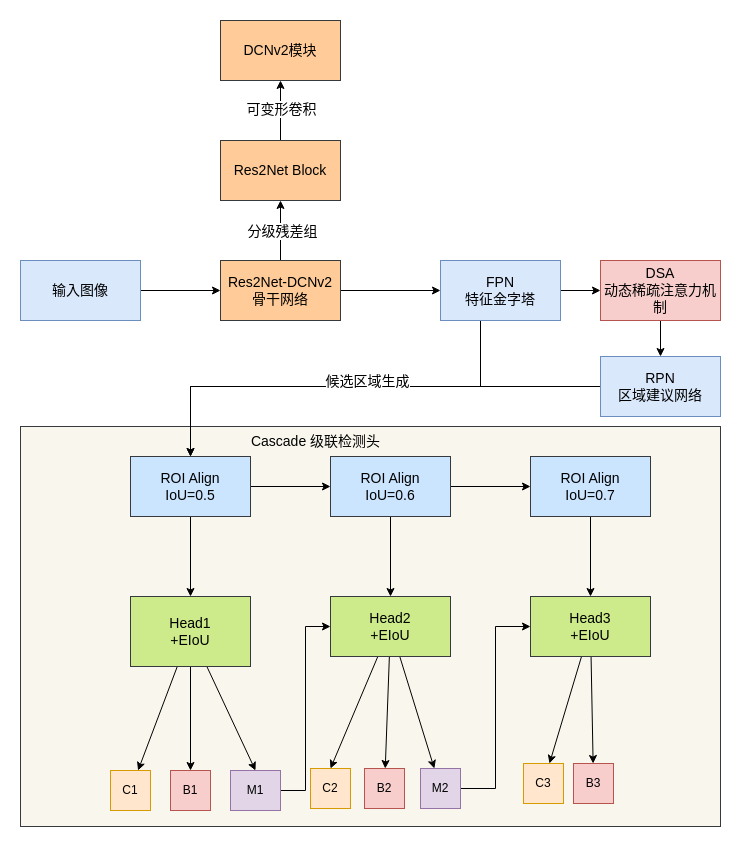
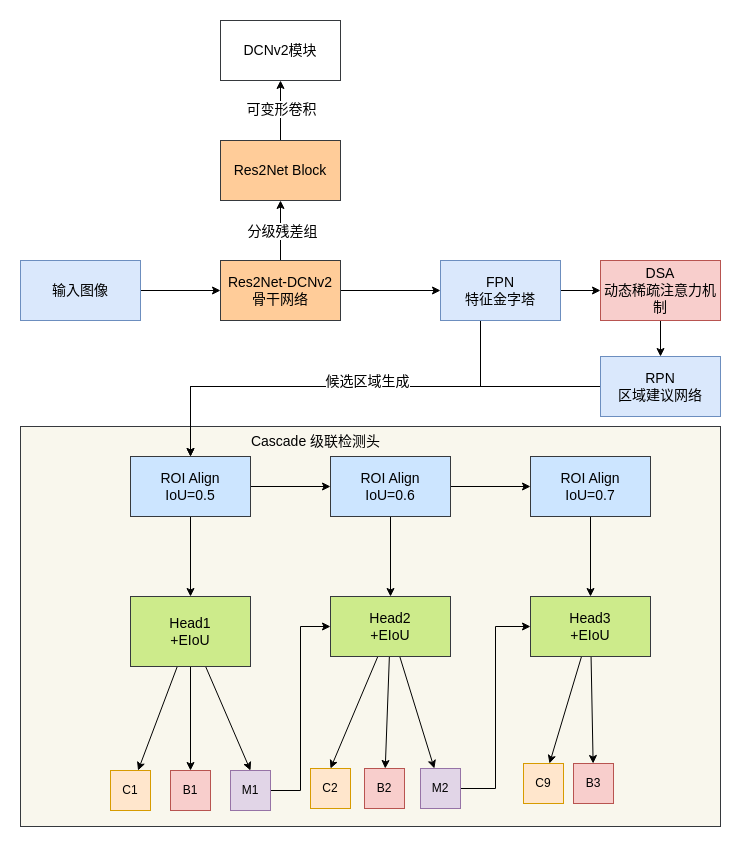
- <mxCell id="12" value="&lt;font style=&quot;font-size: 14px;&quot;&gt;DCNv2模块&lt;/font&gt;" style="whiteSpace=wrap;html=1;rounded=0;fillColor=#ffcc99;strokeColor=#36393d;" vertex="1" parent="1"><mxGeometry x="220" y="20" width="120" height="60" as="geometry" /></mxCell>
+ <mxCell id="12" value="&lt;font style=&quot;font-size: 14px;&quot;&gt;DCNv2模块&lt;/font&gt;" style="whiteSpace=wrap;html=1;rounded=0;fillColor=#ffffff;strokeColor=#36393d;" vertex="1" parent="1"><mxGeometry x="220" y="20" width="120" height="60" as="geometry" /></mxCell>
- <mxCell id="48" value="C3" style="whiteSpace=wrap;html=1;rounded=0;fillColor=#ffe6cc;strokeColor=#d79b00;" vertex="1" parent="1"><mxGeometry x="523" y="763" width="40" height="40" as="geometry" /></mxCell>
+ <mxCell id="48" value="C9" style="whiteSpace=wrap;html=1;rounded=0;fillColor=#ffe6cc;strokeColor=#d79b00;" vertex="1" parent="1"><mxGeometry x="523" y="763" width="40" height="40" as="geometry" /></mxCell>
- <mxCell id="43" value="M1" style="whiteSpace=wrap;html=1;rounded=0;fillColor=#e1d5e7;strokeColor=#9673a6;" vertex="1" parent="1"><mxGeometry x="230" y="770" width="50" height="40" as="geometry" /></mxCell>
+ <mxCell id="43" value="M1" style="whiteSpace=wrap;html=1;rounded=0;fillColor=#e1d5e7;strokeColor=#9673a6;" vertex="1" parent="1"><mxGeometry x="230" y="770" width="40" height="40" as="geometry" /></mxCell>
